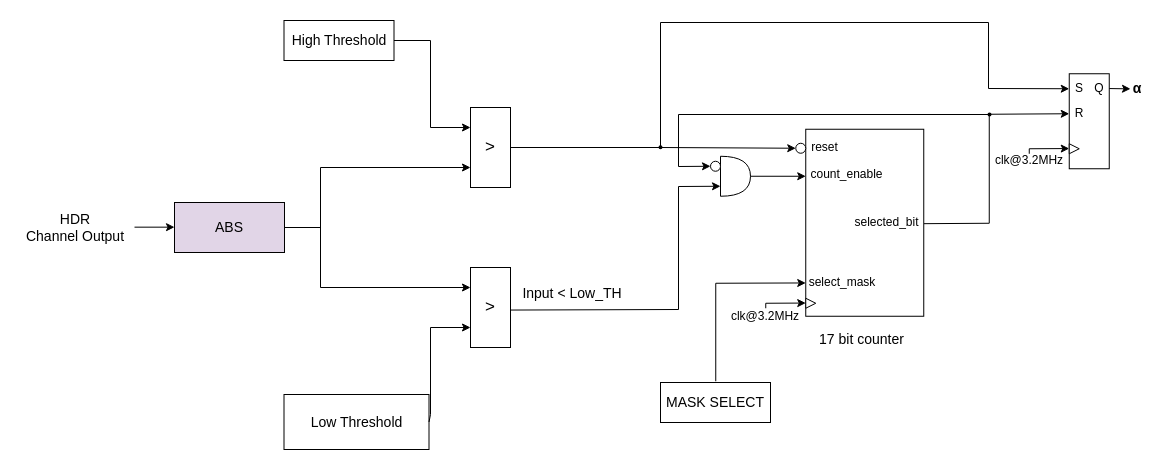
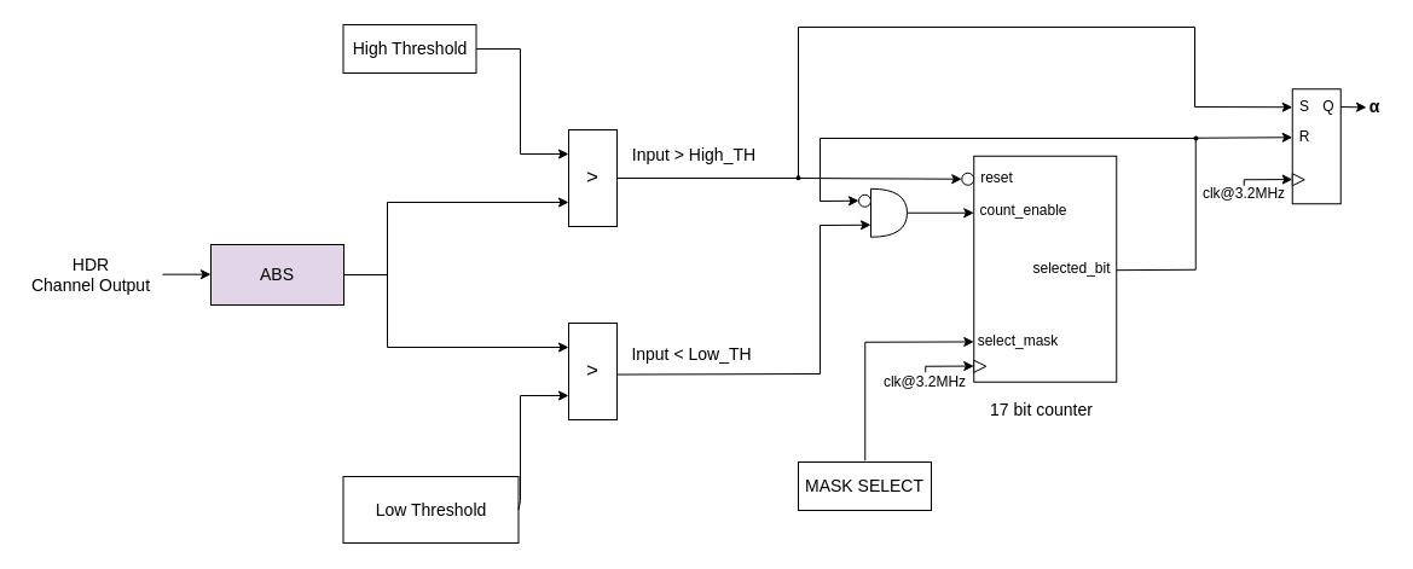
+ <mxCell id="14" value="&lt;font style=&quot;font-size: 14px;&quot;&gt;&amp;nbsp;Input &amp;gt;&amp;nbsp;&lt;/font&gt;&lt;span style=&quot;font-size: 14px;&quot;&gt;High_TH&lt;/span&gt;" style="text;html=1;align=center;verticalAlign=middle;whiteSpace=wrap;rounded=0;" vertex="1" parent="1"><mxGeometry x="517" y="113.25" width="110" height="30" as="geometry" /></mxCell>
